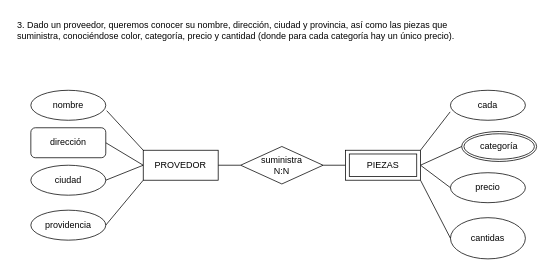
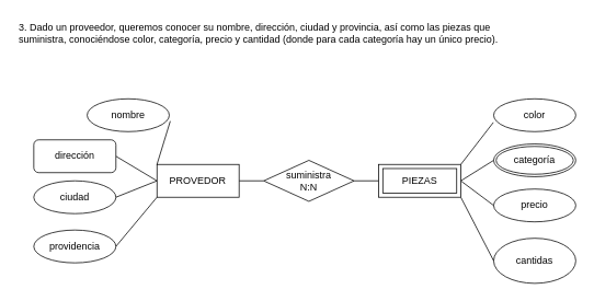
- <mxCell id="12" value="nombre" style="ellipse;whiteSpace=wrap;html=1;align=center;" vertex="1" parent="1"><mxGeometry x="40" y="120" width="100" height="40" as="geometry" /></mxCell>
+ <mxCell id="12" value="nombre" style="ellipse;whiteSpace=wrap;html=1;align=center;" vertex="1" parent="1"><mxGeometry x="105" y="120" width="100" height="40" as="geometry" /></mxCell>
- <mxCell id="7" value="cada" style="ellipse;whiteSpace=wrap;html=1;align=center;" vertex="1" parent="1"><mxGeometry x="600" y="120" width="100" height="40" as="geometry" /></mxCell>
+ <mxCell id="7" value="color" style="ellipse;whiteSpace=wrap;html=1;align=center;" vertex="1" parent="1"><mxGeometry x="600" y="120" width="100" height="40" as="geometry" /></mxCell>
- <mxCell id="17" value="categoría" style="ellipse;shape=doubleEllipse;margin=3;whiteSpace=wrap;html=1;align=center;" vertex="1" parent="1"><mxGeometry x="615" y="175" width="100" height="40" as="geometry" /></mxCell>
+ <mxCell id="17" value="categoría" style="ellipse;shape=doubleEllipse;margin=3;whiteSpace=wrap;html=1;align=center;" vertex="1" parent="1"><mxGeometry x="600" y="175" width="100" height="40" as="geometry" /></mxCell>
